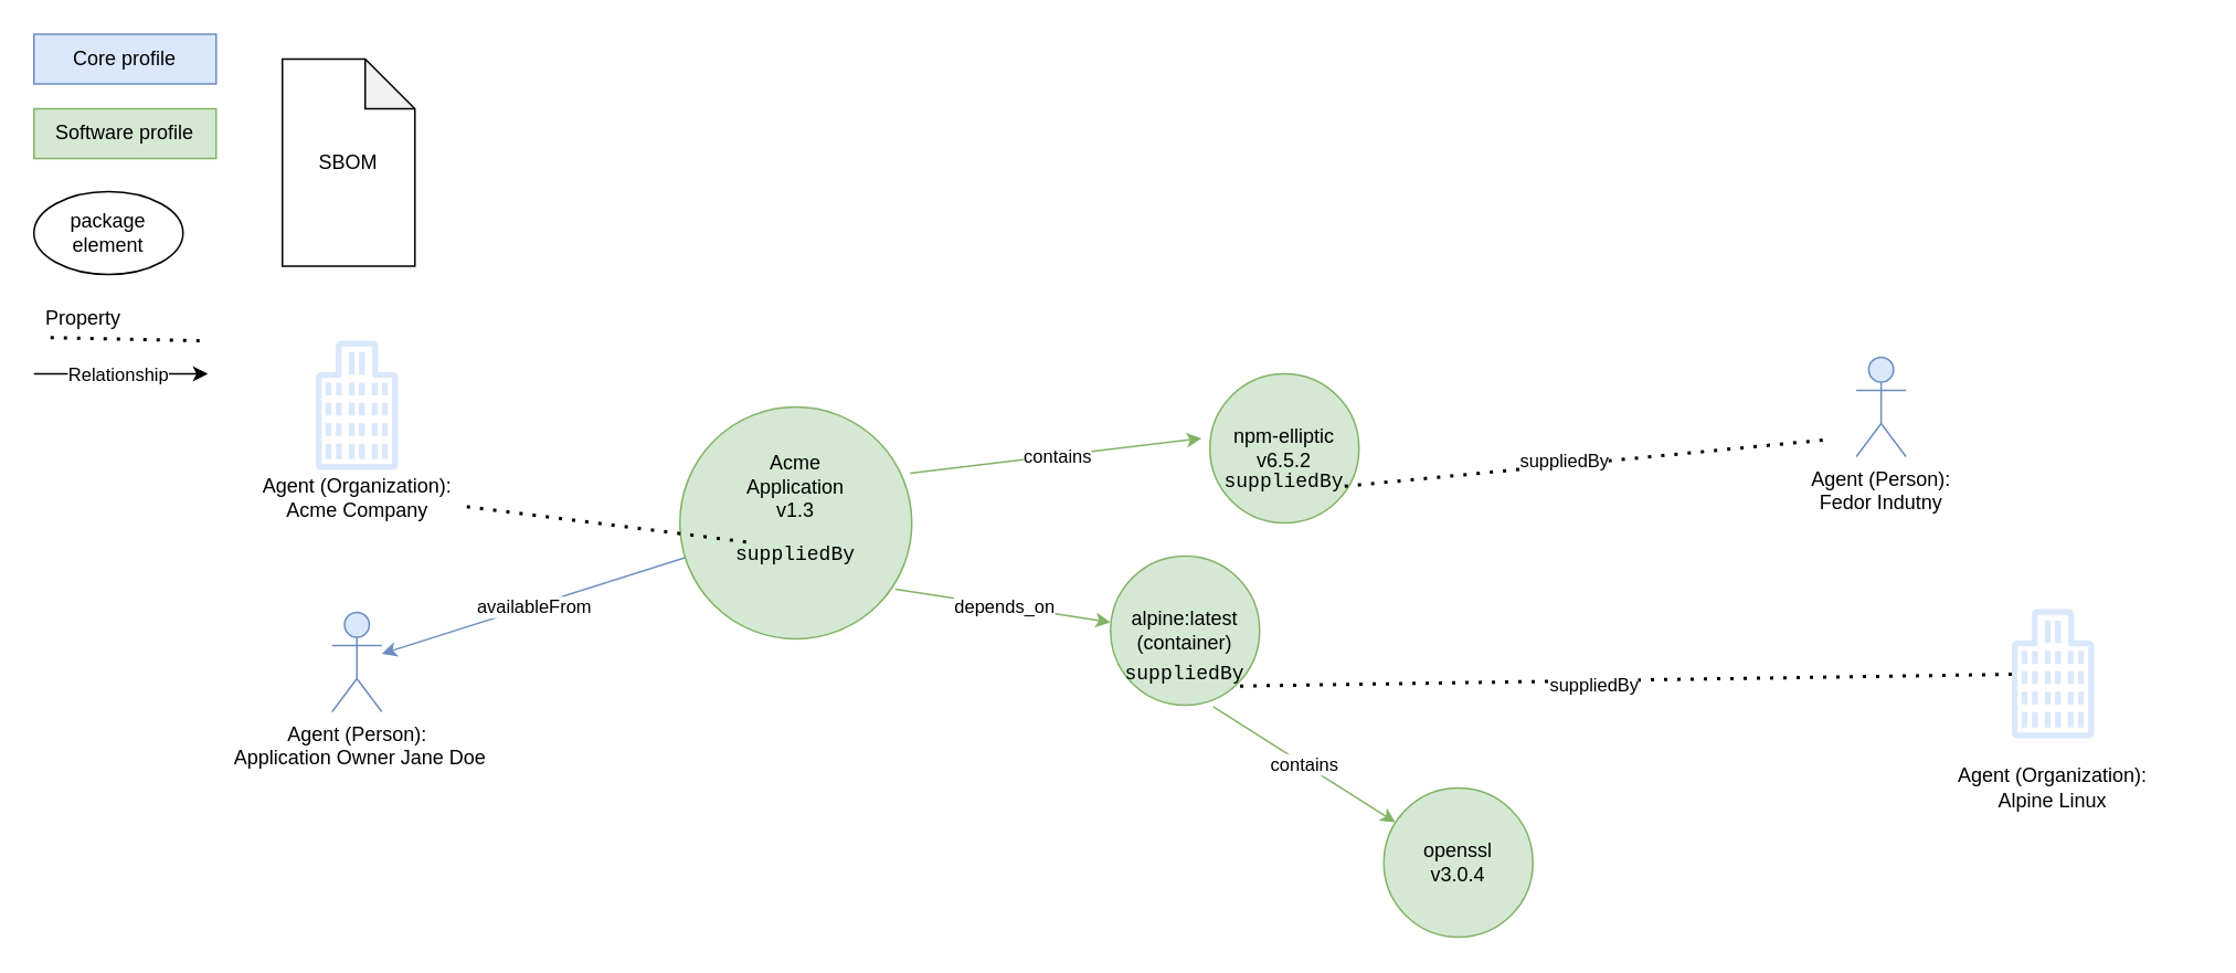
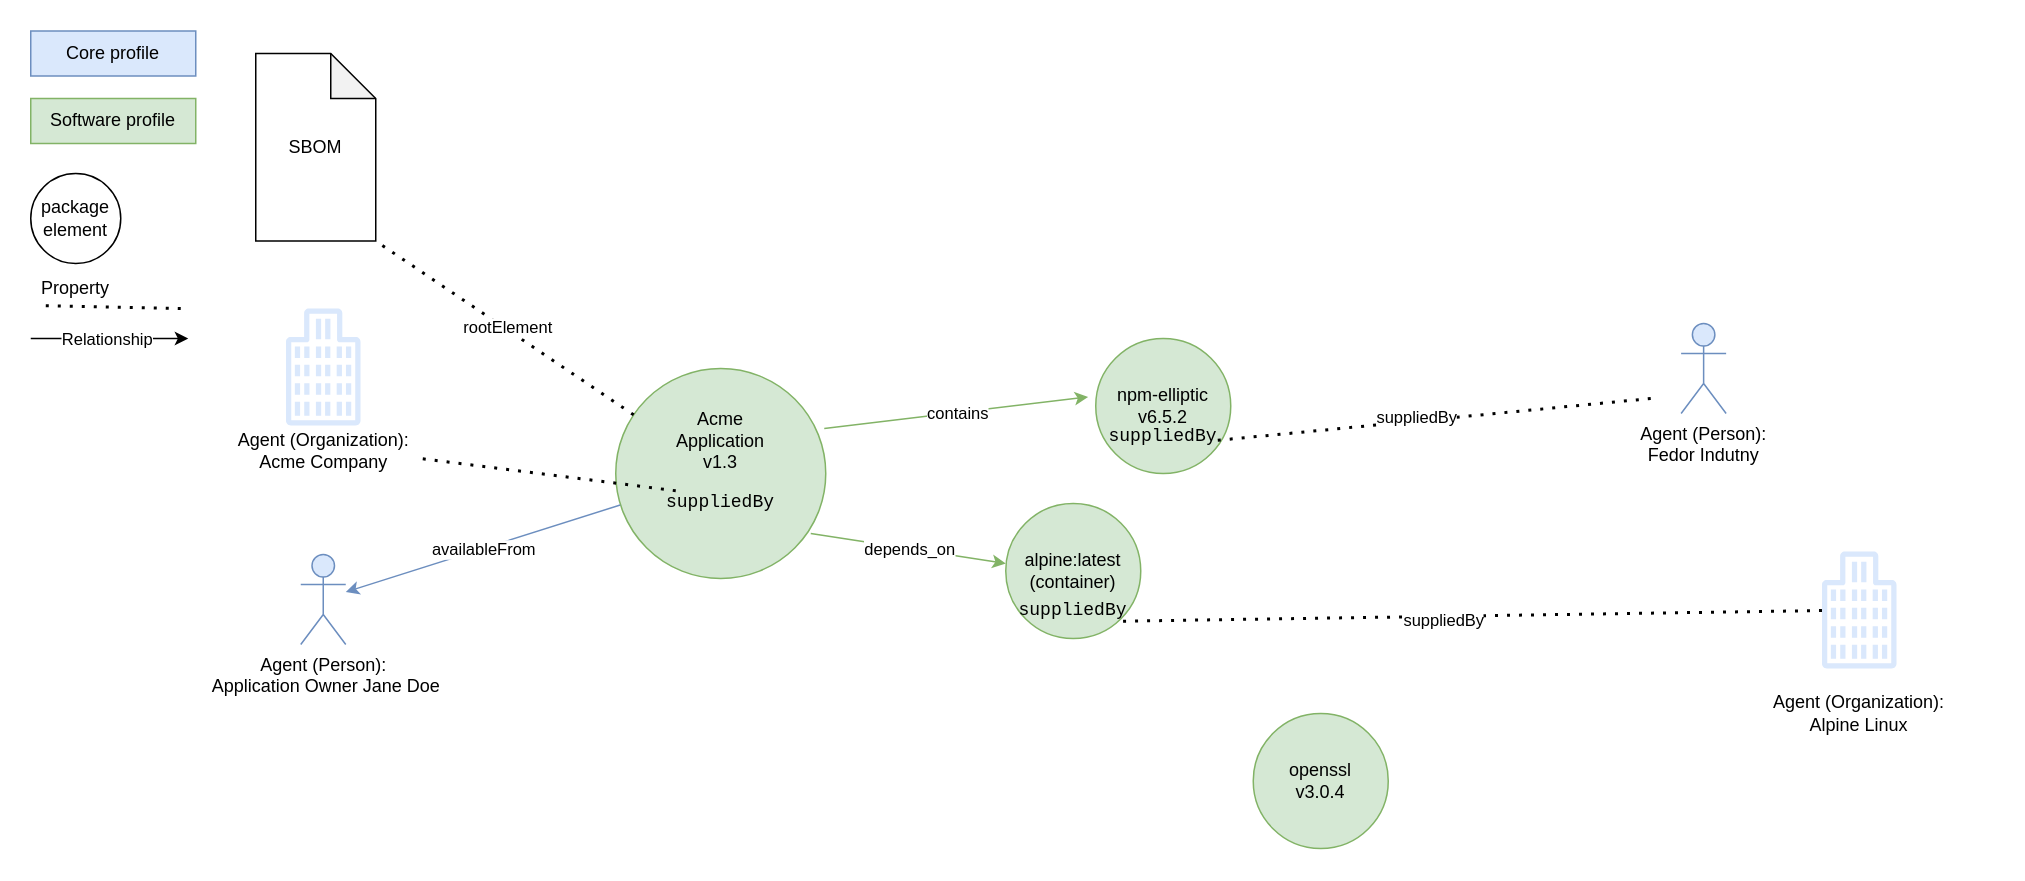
- <mxCell id="20" value="package element" style="ellipse;whiteSpace=wrap;html=1;aspect=fixed;" parent="1" vertex="1"><mxGeometry x="20" y="115" width="90" height="50" as="geometry" /></mxCell>
+ <mxCell id="20" value="package element" style="ellipse;whiteSpace=wrap;html=1;aspect=fixed;" parent="1" vertex="1"><mxGeometry x="20" y="115" width="60" height="60" as="geometry" /></mxCell>
+ <mxCell id="35" value="" style="endArrow=none;dashed=1;html=1;dashPattern=1 3;strokeWidth=2;rounded=0;entryX=1;entryY=1;entryDx=0;entryDy=0;entryPerimeter=0;" edge="1" parent="1" source="2" target="34"><mxGeometry width="50" height="50" relative="1" as="geometry"><mxPoint x="240" y="375" as="sourcePoint" /><mxPoint x="290" y="325" as="targetPoint" /></mxGeometry></mxCell>
+ <mxCell id="36" value="rootElement" style="edgeLabel;html=1;align=center;verticalAlign=middle;resizable=0;points=[];" vertex="1" connectable="0" parent="35"><mxGeometry x="-0.009" y="-1" relative="1" as="geometry"><mxPoint as="offset" /></mxGeometry></mxCell>
- <mxCell id="10" value="" style="endArrow=classic;html=1;rounded=0;exitX=0.689;exitY=1.011;exitDx=0;exitDy=0;exitPerimeter=0;fillColor=#d5e8d4;strokeColor=#82b366;" parent="1" source="8" target="9" edge="1"><mxGeometry relative="1" as="geometry"><mxPoint x="550" y="365" as="sourcePoint" /><mxPoint x="680" y="385" as="targetPoint" /></mxGeometry></mxCell>
- <mxCell id="11" value="contains" style="edgeLabel;resizable=0;html=1;align=center;verticalAlign=middle;" parent="10" connectable="0" vertex="1"><mxGeometry relative="1" as="geometry" /></mxCell>
